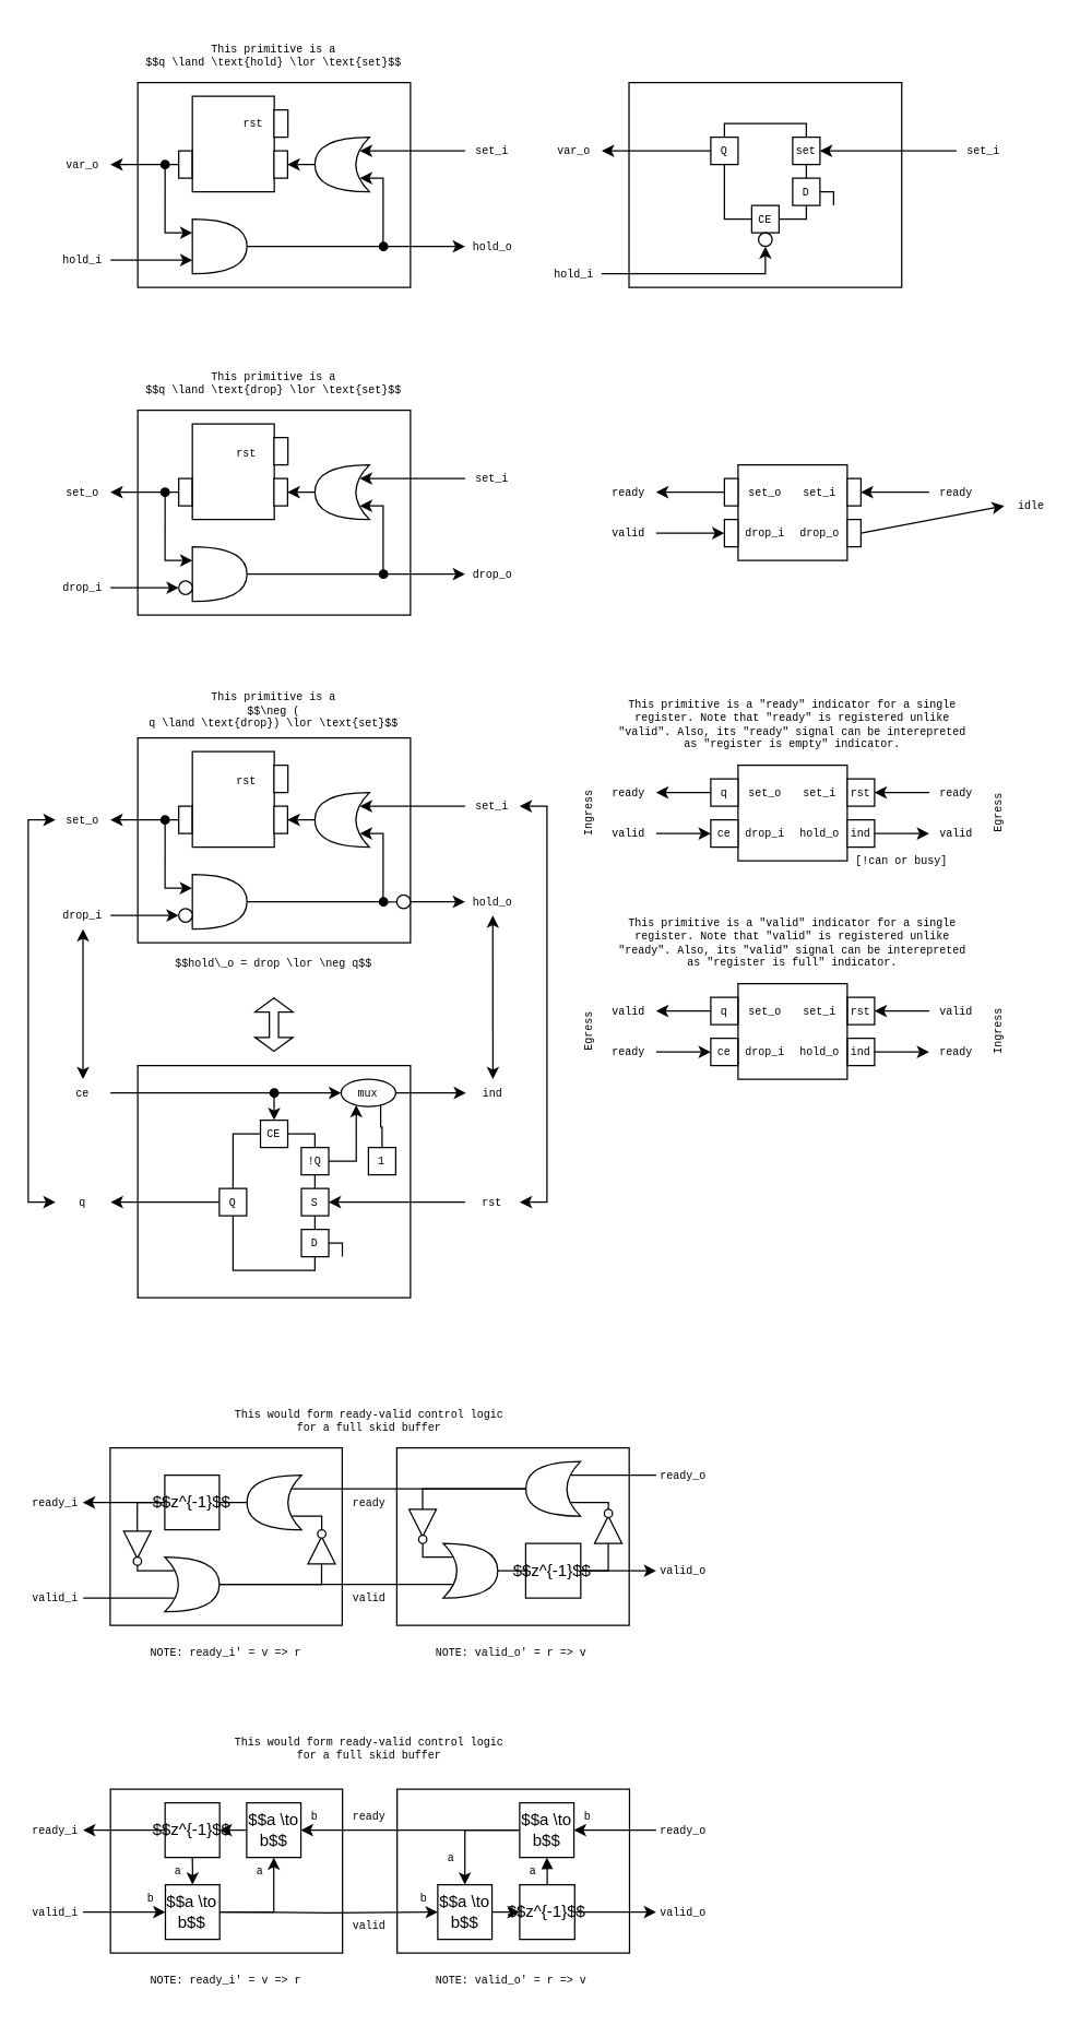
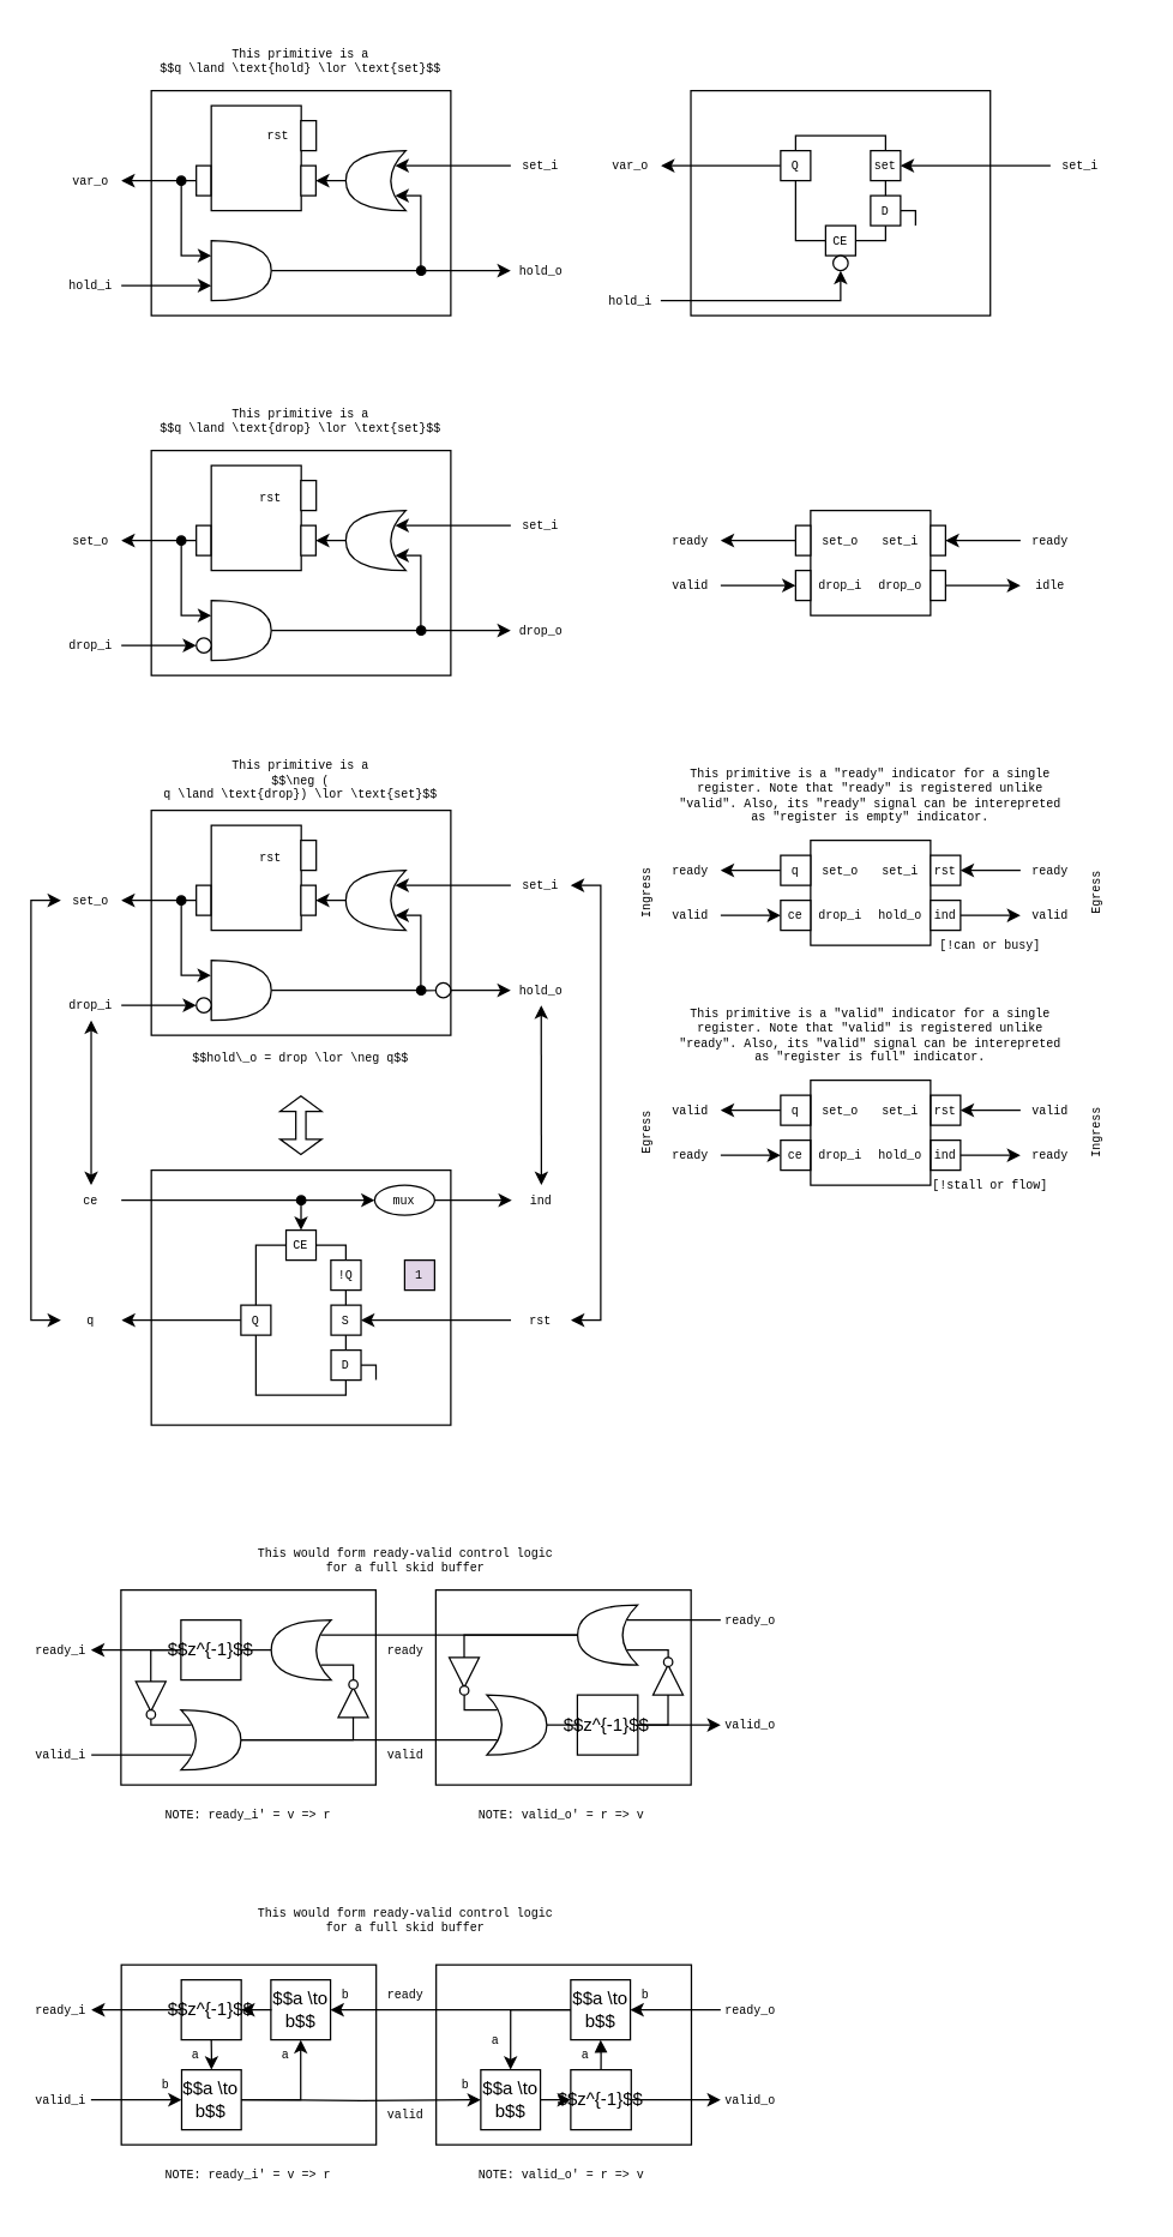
- <mxCell id="59" value="idle" style="text;html=1;align=center;verticalAlign=middle;whiteSpace=wrap;rounded=0;labelBackgroundColor=none;fontFamily=Courier New;fontSize=8;flipH=0;" parent="1" vertex="1"><mxGeometry x="735" y="360" width="40" height="20" as="geometry" /></mxCell>
+ <mxCell id="59" value="idle" style="text;html=1;align=center;verticalAlign=middle;whiteSpace=wrap;rounded=0;labelBackgroundColor=none;fontFamily=Courier New;fontSize=8;flipH=0;" parent="1" vertex="1"><mxGeometry x="680" y="380" width="40" height="20" as="geometry" /></mxCell>
+ <mxCell id="125" value="[!stall or flow]" style="text;html=1;align=center;verticalAlign=middle;whiteSpace=wrap;rounded=0;labelBackgroundColor=none;fontFamily=Courier New;fontSize=8;flipH=0;" parent="1" vertex="1"><mxGeometry x="620" y="780" width="80" height="20" as="geometry" /></mxCell>
- <mxCell id="164" style="edgeStyle=orthogonalEdgeStyle;rounded=0;html=1;exitX=0.5;exitY=0;exitDx=0;exitDy=0;entryX=0.75;entryY=1;entryDx=0;entryDy=0;fontFamily=Courier New;fontSize=8;startArrow=none;startFill=0;endArrow=none;endFill=0;" parent="1" source="165" target="168" edge="1"><mxGeometry relative="1" as="geometry"><mxPoint x="280" y="780" as="targetPoint" /></mxGeometry></mxCell>
- <mxCell id="166" style="edgeStyle=orthogonalEdgeStyle;rounded=0;html=1;exitX=1;exitY=0.5;exitDx=0;exitDy=0;entryX=0.25;entryY=1;entryDx=0;entryDy=0;fontFamily=Courier New;fontSize=8;startArrow=none;startFill=0;endArrow=classic;endFill=1;jumpStyle=gap;" parent="1" source="167" target="168" edge="1"><mxGeometry relative="1" as="geometry"><mxPoint x="260" y="780" as="targetPoint" /></mxGeometry></mxCell>
- <mxCell id="165" value="1" style="rounded=0;whiteSpace=wrap;html=1;labelBackgroundColor=none;flipH=0;fontFamily=Courier New;fontSize=8;" parent="1" vertex="1"><mxGeometry x="269.22" y="840" width="20" height="20" as="geometry" /></mxCell>
+ <mxCell id="165" value="1" style="rounded=0;whiteSpace=wrap;html=1;labelBackgroundColor=none;flipH=0;fontFamily=Courier New;fontSize=8;fillColor=#e1d5e7;" parent="1" vertex="1"><mxGeometry x="269.22" y="840" width="20" height="20" as="geometry" /></mxCell>
